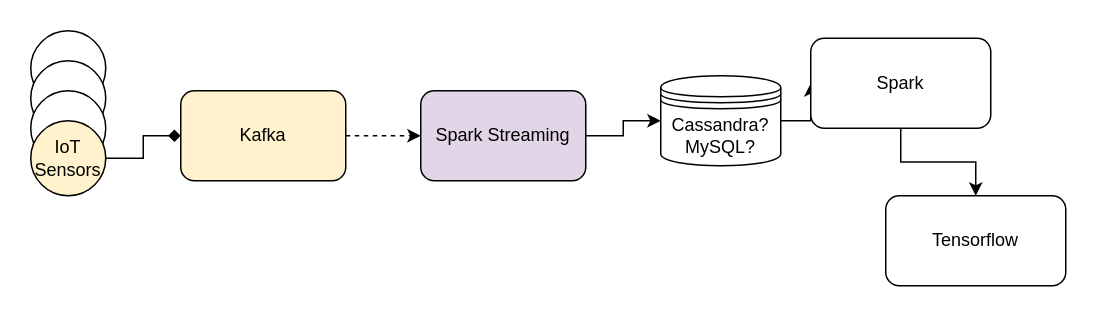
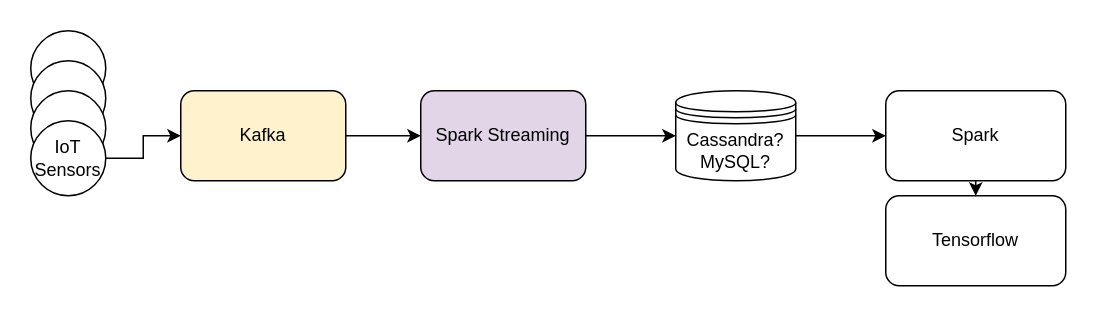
- <mxCell id="14" value="Spark" style="rounded=1;whiteSpace=wrap;html=1;" vertex="1" parent="1"><mxGeometry x="540" y="25" width="120" height="60" as="geometry" /></mxCell>
+ <mxCell id="14" value="Spark" style="rounded=1;whiteSpace=wrap;html=1;" vertex="1" parent="1"><mxGeometry x="590" y="60" width="120" height="60" as="geometry" /></mxCell>
- <mxCell id="5" value="Cassandra?&lt;br&gt;MySQL?" style="shape=datastore;whiteSpace=wrap;html=1;" vertex="1" parent="1"><mxGeometry x="440" y="50" width="80" height="60" as="geometry" /></mxCell>
+ <mxCell id="5" value="Cassandra?&lt;br&gt;MySQL?" style="shape=datastore;whiteSpace=wrap;html=1;" vertex="1" parent="1"><mxGeometry x="450" y="60" width="80" height="60" as="geometry" /></mxCell>
- <mxCell id="11" style="edgeStyle=orthogonalEdgeStyle;rounded=0;orthogonalLoop=1;jettySize=auto;html=1;exitX=1;exitY=0.5;exitDx=0;exitDy=0;entryX=0;entryY=0.5;entryDx=0;entryDy=0;endArrow=diamond;" edge="1" parent="1" source="12" target="3"><mxGeometry relative="1" as="geometry" /></mxCell>
+ <mxCell id="11" style="edgeStyle=orthogonalEdgeStyle;rounded=0;orthogonalLoop=1;jettySize=auto;html=1;exitX=1;exitY=0.5;exitDx=0;exitDy=0;entryX=0;entryY=0.5;entryDx=0;entryDy=0;" edge="1" parent="1" source="12" target="3"><mxGeometry relative="1" as="geometry" /></mxCell>
- <mxCell id="2" style="edgeStyle=orthogonalEdgeStyle;rounded=0;orthogonalLoop=1;jettySize=auto;html=1;exitX=1;exitY=0.5;exitDx=0;exitDy=0;dashed=1;" edge="1" parent="1" source="3" target="7"><mxGeometry relative="1" as="geometry" /></mxCell>
+ <mxCell id="2" style="edgeStyle=orthogonalEdgeStyle;rounded=0;orthogonalLoop=1;jettySize=auto;html=1;exitX=1;exitY=0.5;exitDx=0;exitDy=0;" edge="1" parent="1" source="3" target="7"><mxGeometry relative="1" as="geometry" /></mxCell>
- <mxCell id="12" value="IoT Sensors" style="ellipse;whiteSpace=wrap;html=1;aspect=fixed;fillColor=#fff2cc;" vertex="1" parent="1"><mxGeometry x="20" y="80" width="50" height="50" as="geometry" /></mxCell>
+ <mxCell id="12" value="IoT Sensors" style="ellipse;whiteSpace=wrap;html=1;aspect=fixed;" vertex="1" parent="1"><mxGeometry x="20" y="80" width="50" height="50" as="geometry" /></mxCell>
